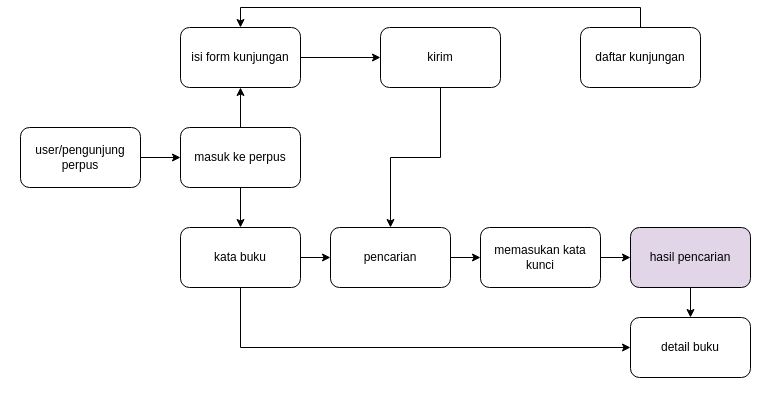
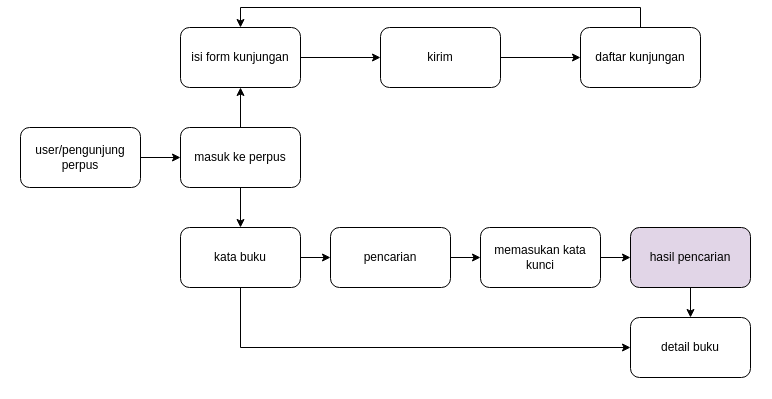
- <mxCell id="9" value="" style="edgeStyle=orthogonalEdgeStyle;rounded=0;orthogonalLoop=1;jettySize=auto;html=1;" edge="1" parent="1" source="10" target="16"><mxGeometry relative="1" as="geometry" /></mxCell>
+ <mxCell id="9" value="" style="edgeStyle=orthogonalEdgeStyle;rounded=0;orthogonalLoop=1;jettySize=auto;html=1;" edge="1" parent="1" source="10" target="12"><mxGeometry relative="1" as="geometry" /></mxCell>
